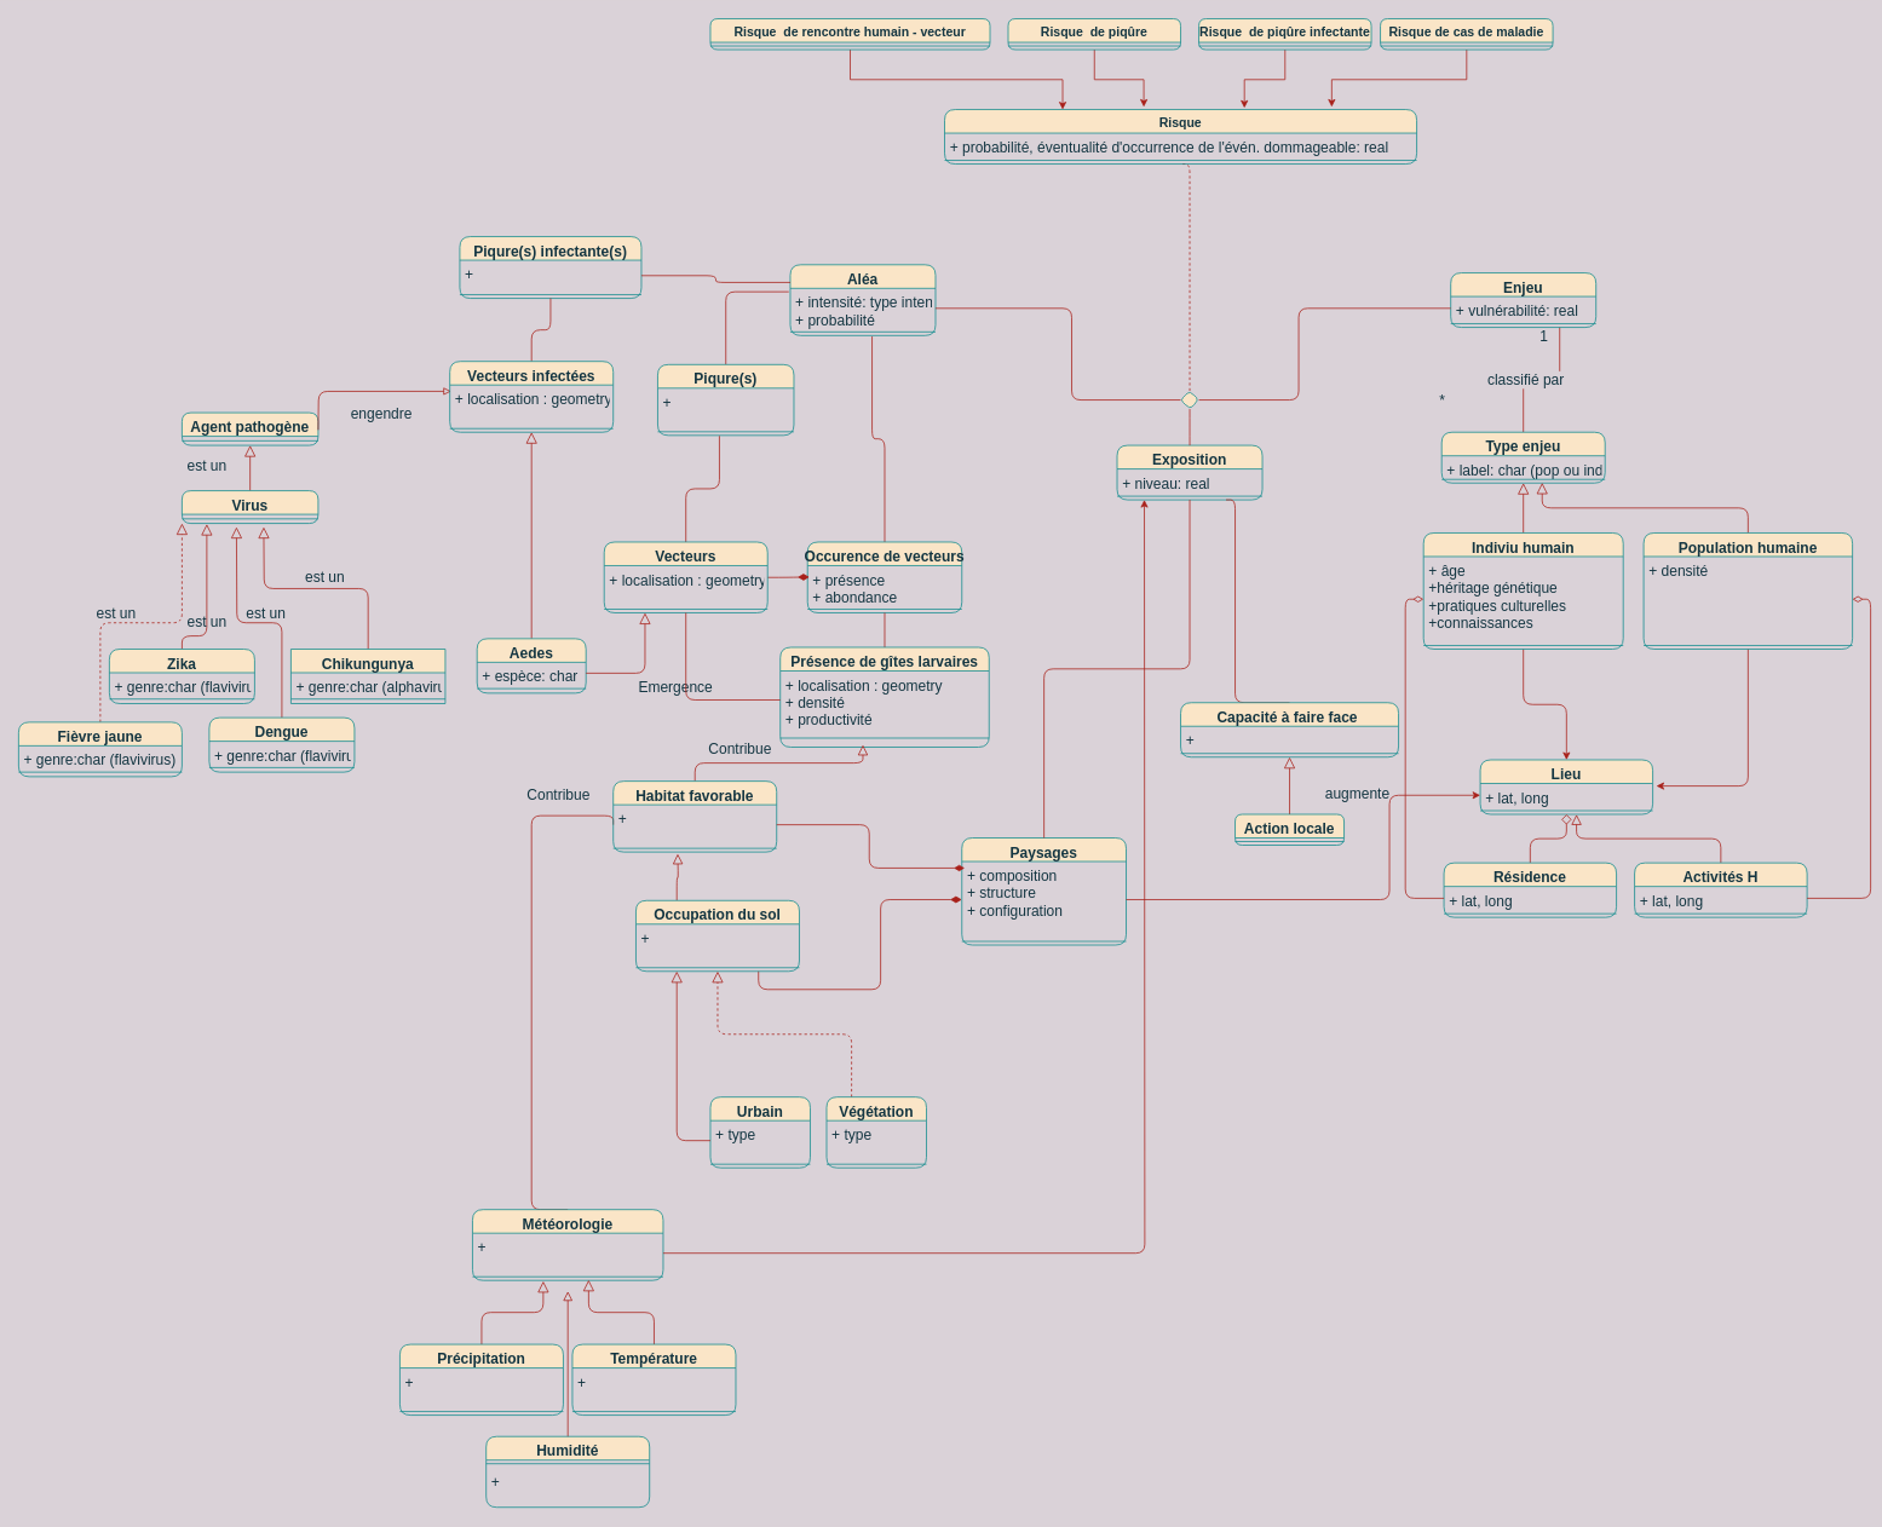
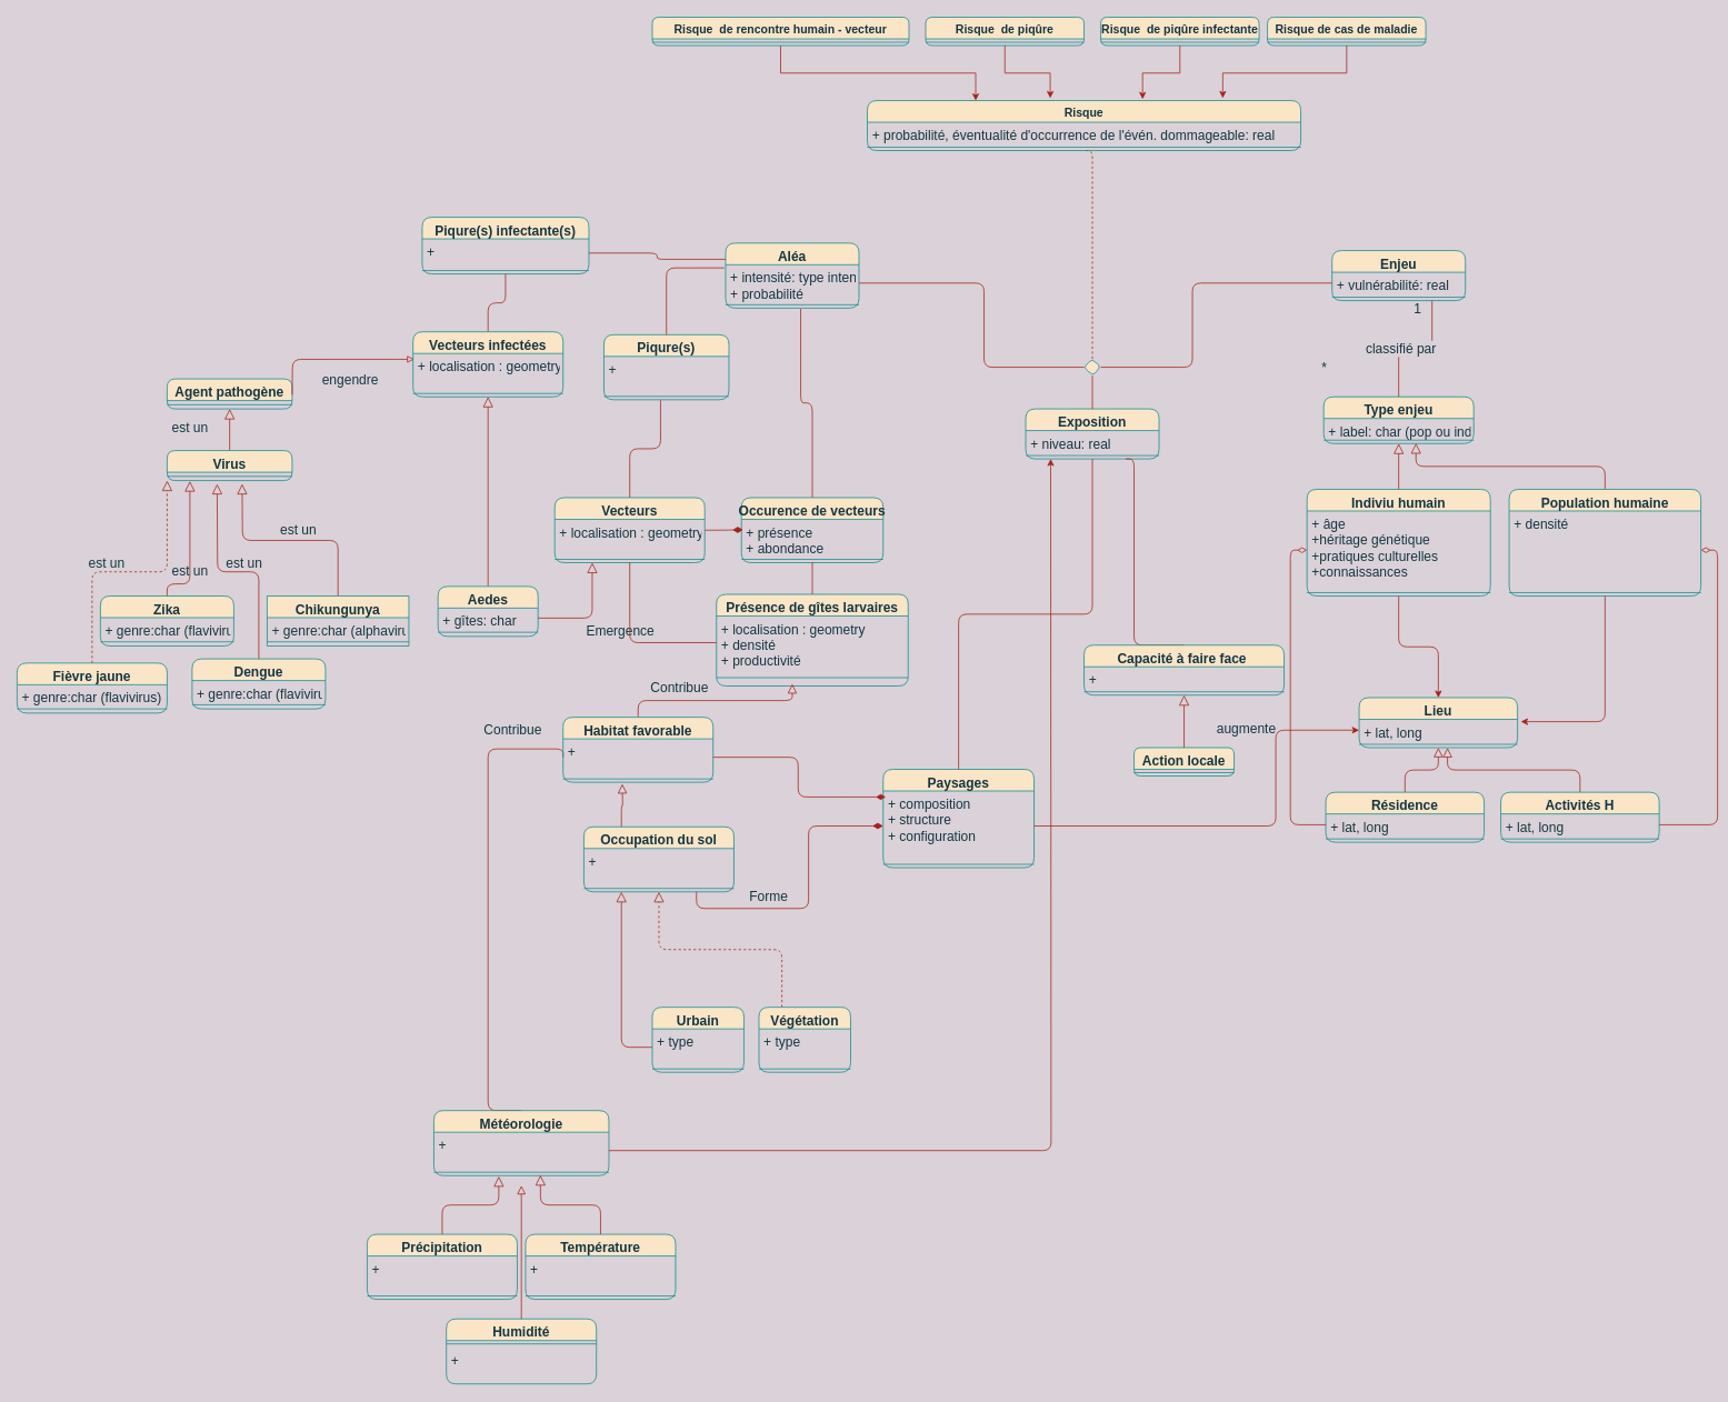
- <mxCell id="64" value="+ espèce: char" style="text;strokeColor=none;fillColor=none;align=left;verticalAlign=top;spacingLeft=4;spacingRight=4;overflow=hidden;rotatable=0;points=[[0,0.5],[1,0.5]];portConstraint=eastwest;fontColor=#143642;rounded=1;fontSize=16;" parent="63" vertex="1"><mxGeometry y="26" width="120" height="24" as="geometry" /></mxCell>
+ <mxCell id="64" value="+ gîtes: char" style="text;strokeColor=none;fillColor=none;align=left;verticalAlign=top;spacingLeft=4;spacingRight=4;overflow=hidden;rotatable=0;points=[[0,0.5],[1,0.5]];portConstraint=eastwest;fontColor=#143642;rounded=1;fontSize=16;" parent="63" vertex="1"><mxGeometry y="26" width="120" height="24" as="geometry" /></mxCell>
- <mxCell id="144" style="edgeStyle=orthogonalEdgeStyle;curved=0;rounded=1;sketch=0;orthogonalLoop=1;jettySize=auto;html=1;exitX=0.5;exitY=0;exitDx=0;exitDy=0;entryX=0.5;entryY=1;entryDx=0;entryDy=0;fontColor=#143642;strokeColor=#A8201A;fillColor=#FAE5C7;endArrow=diamond;endFill=0;endSize=9;labelBackgroundColor=#DAD2D8;" parent="1" source="145" target="114" edge="1"><mxGeometry relative="1" as="geometry" /></mxCell>
+ <mxCell id="144" style="edgeStyle=orthogonalEdgeStyle;curved=0;rounded=1;sketch=0;orthogonalLoop=1;jettySize=auto;html=1;exitX=0.5;exitY=0;exitDx=0;exitDy=0;entryX=0.5;entryY=1;entryDx=0;entryDy=0;fontColor=#143642;strokeColor=#A8201A;fillColor=#FAE5C7;endArrow=block;endFill=0;endSize=9;labelBackgroundColor=#DAD2D8;" parent="1" source="145" target="114" edge="1"><mxGeometry relative="1" as="geometry" /></mxCell>
+ <mxCell id="141" value="Forme" style="text;html=1;strokeColor=none;fillColor=none;align=center;verticalAlign=middle;whiteSpace=wrap;fontColor=#143642;rounded=1;fontSize=16;" parent="1" vertex="1"><mxGeometry x="892" y="1060" width="60" height="30" as="geometry" /></mxCell>
